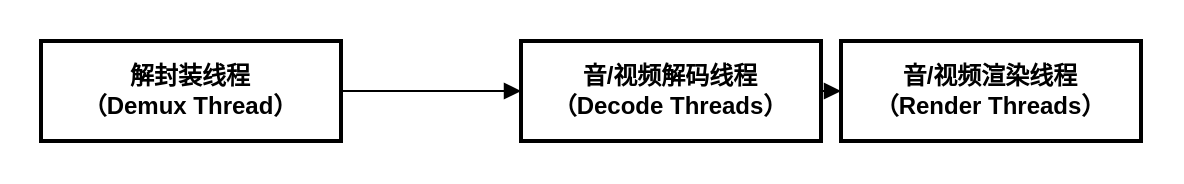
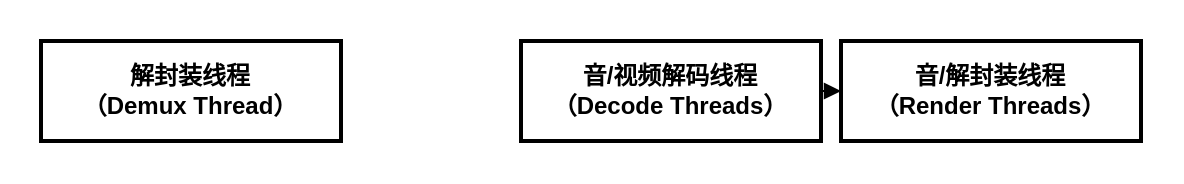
- <mxCell id="5" value="" style="curved=1;startArrow=none;endArrow=block;exitX=1;exitY=0.5;entryX=0;entryY=0.5;rounded=0;" parent="1" source="2" target="3" edge="1"><mxGeometry relative="1" as="geometry"><Array as="points" /></mxGeometry></mxCell>
- <mxCell id="4" value="音/视频渲染线程&#10;（Render Threads）" style="whiteSpace=wrap;strokeWidth=2;fontStyle=1" parent="1" vertex="1"><mxGeometry x="420" y="20" width="150" height="50" as="geometry" /></mxCell>
+ <mxCell id="4" value="音/解封装线程&#10;（Render Threads）" style="whiteSpace=wrap;strokeWidth=2;fontStyle=1" parent="1" vertex="1"><mxGeometry x="420" y="20" width="150" height="50" as="geometry" /></mxCell>
